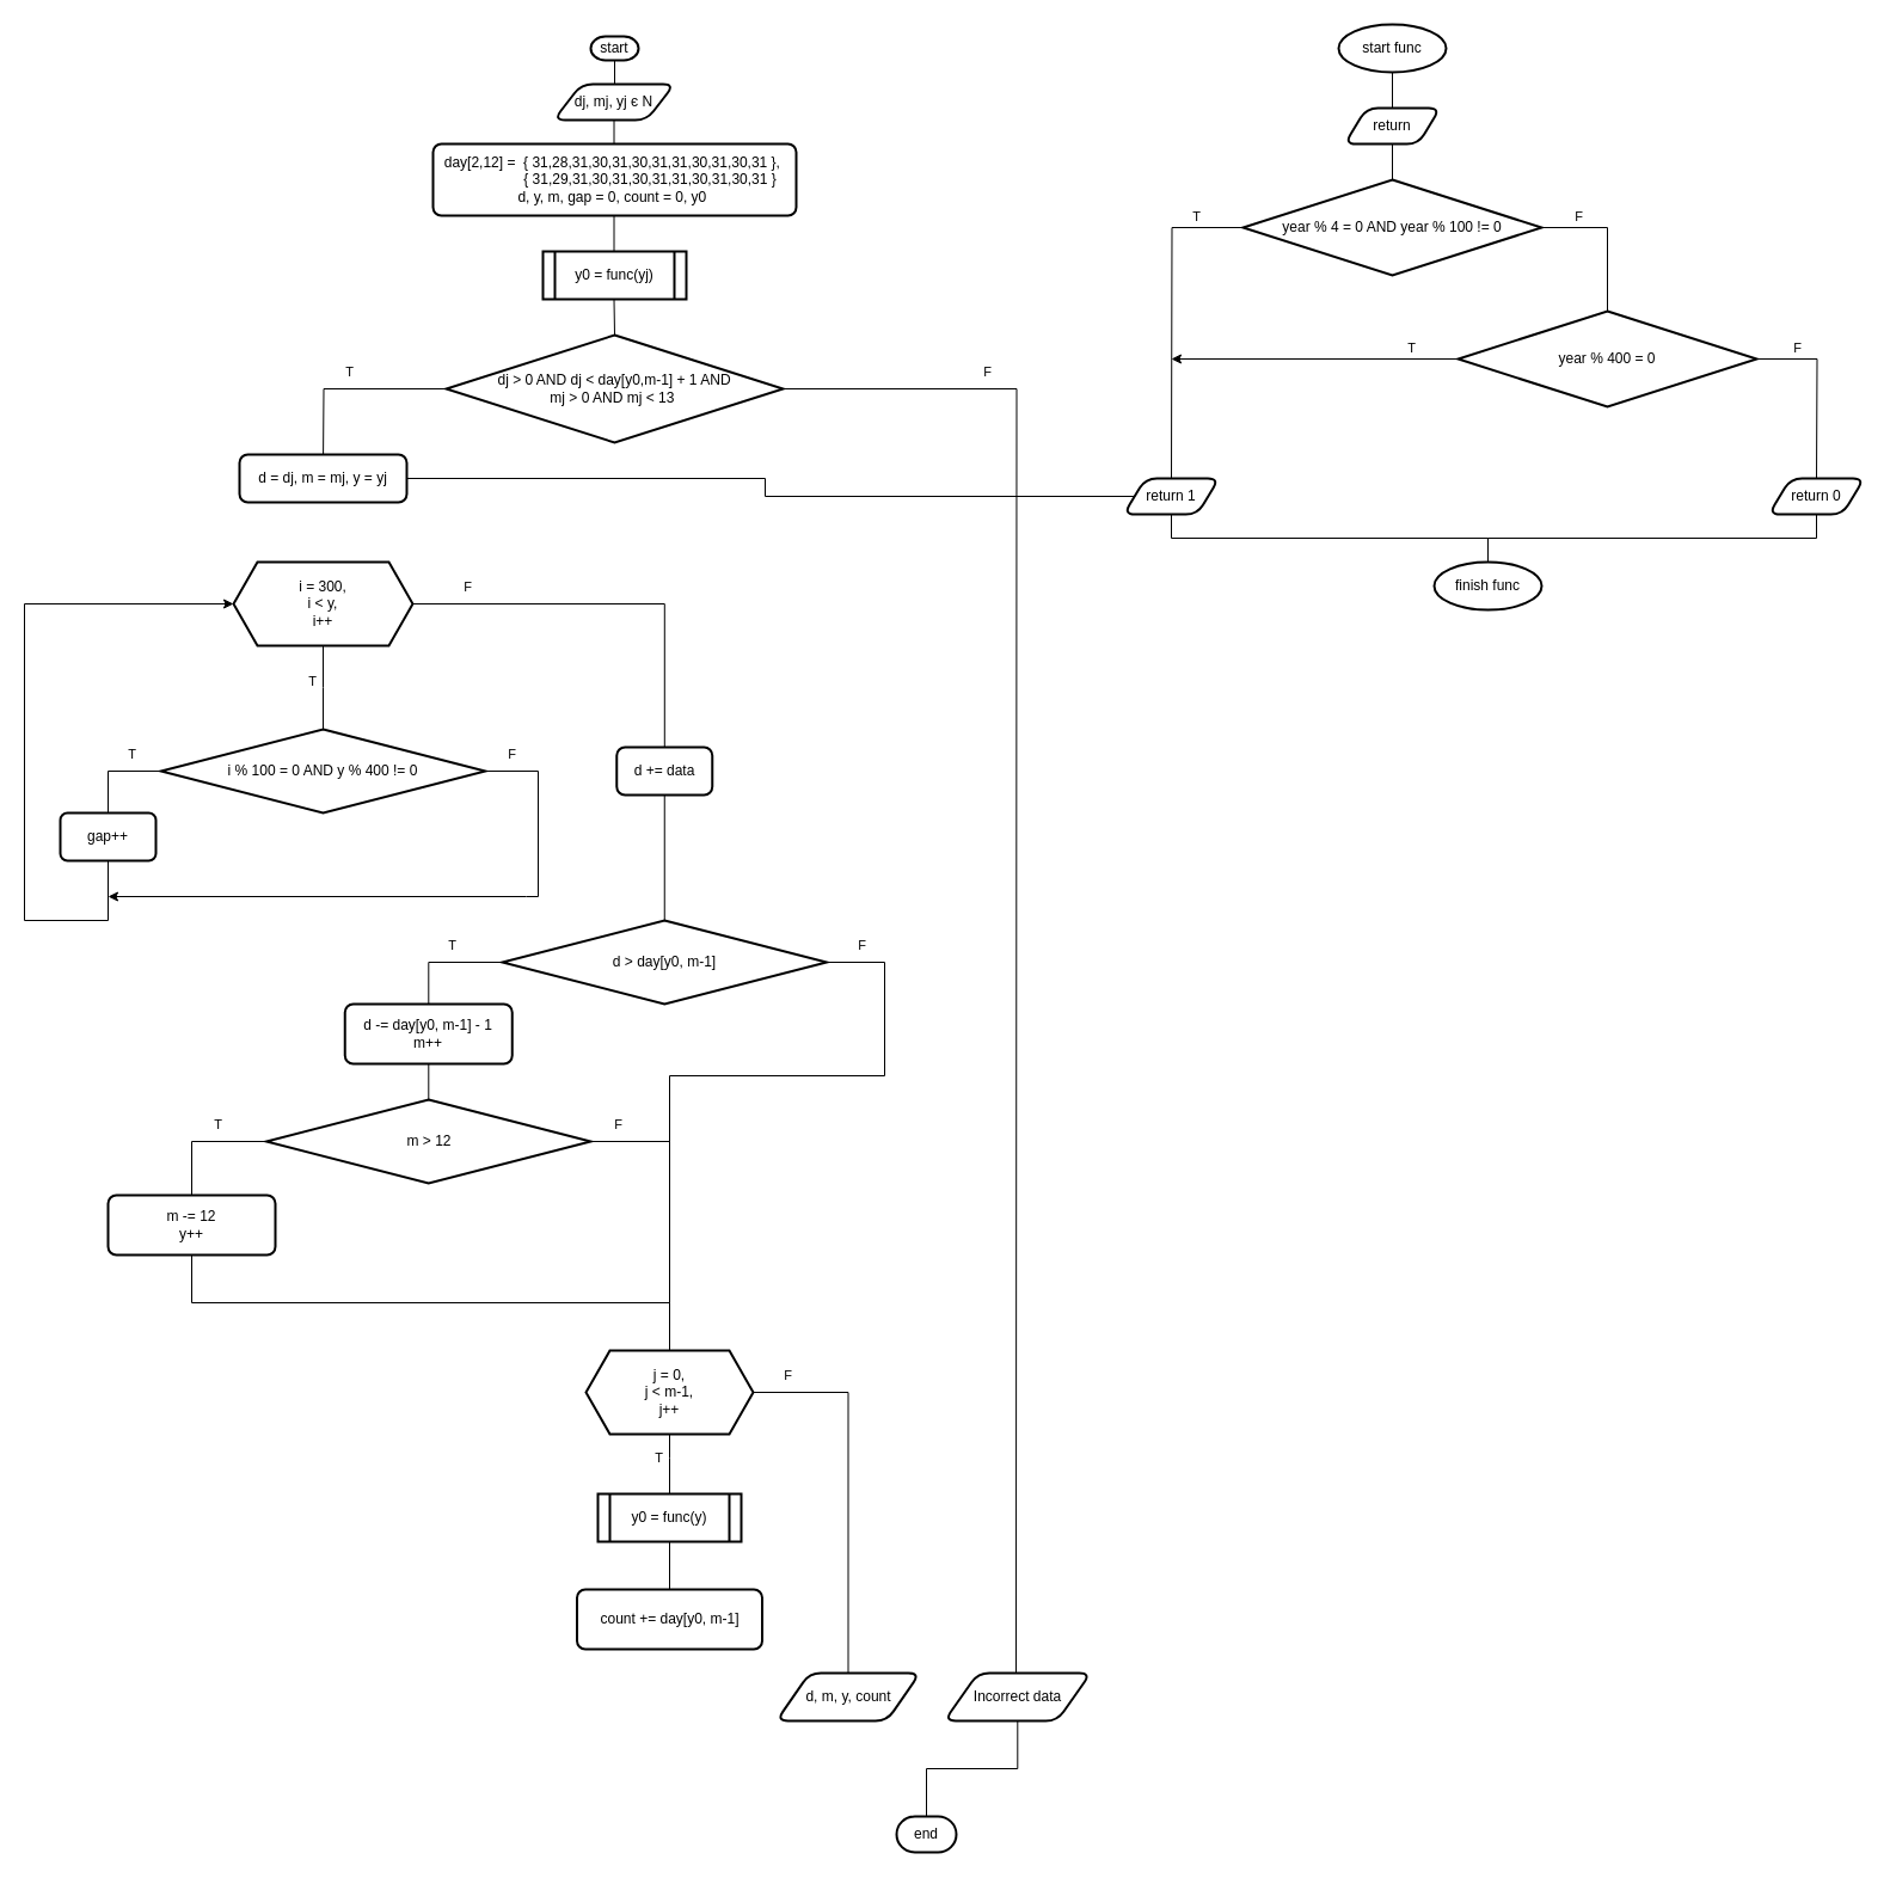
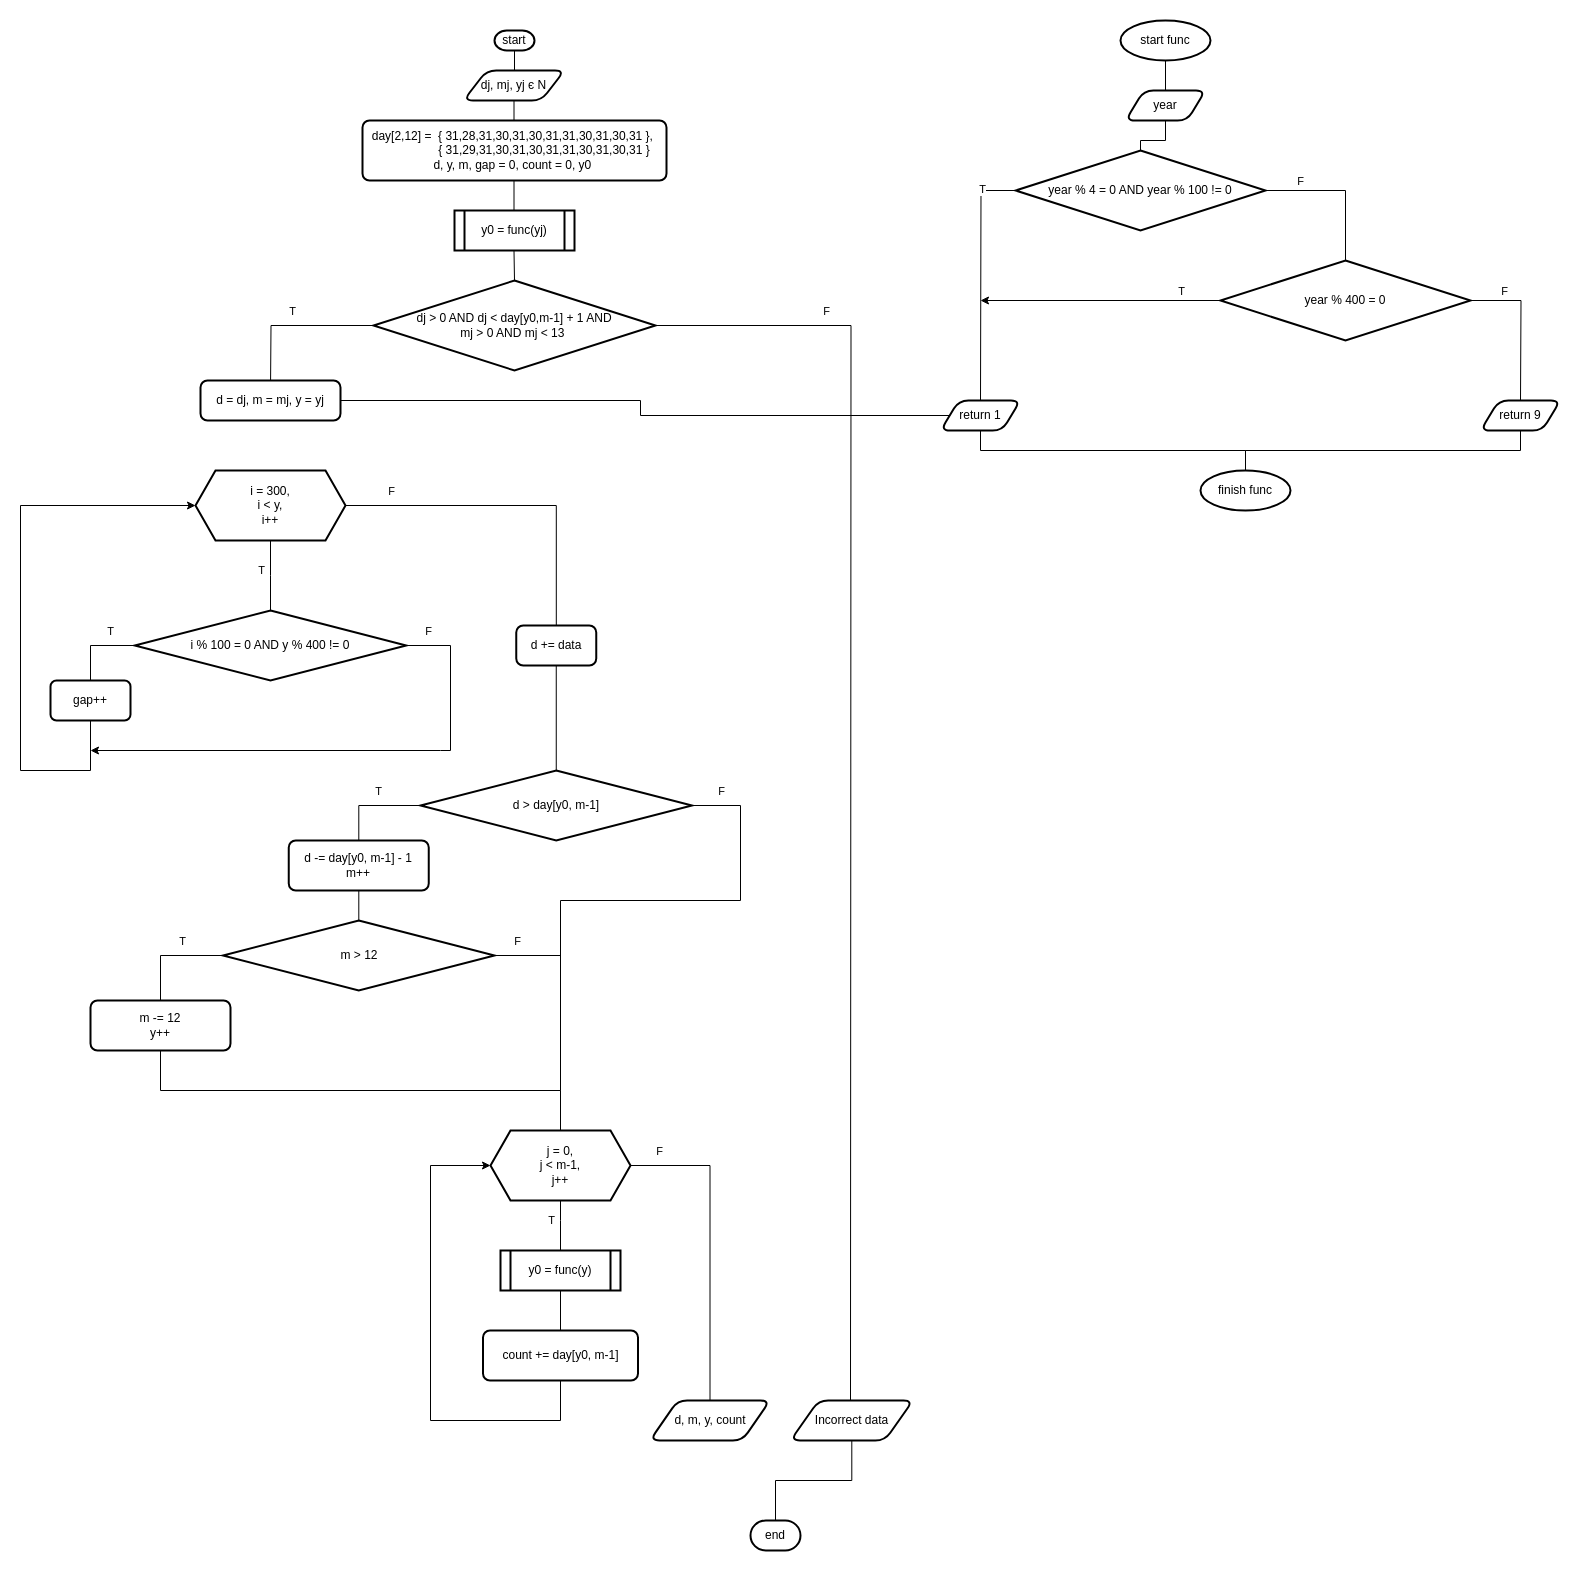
- <mxCell id="23" value="return" style="shape=parallelogram;html=1;strokeWidth=2;perimeter=parallelogramPerimeter;whiteSpace=wrap;rounded=1;arcSize=19;size=0.23;" vertex="1" parent="1"><mxGeometry x="1125" y="90" width="80" height="30" as="geometry" /></mxCell>
+ <mxCell id="23" value="year" style="shape=parallelogram;html=1;strokeWidth=2;perimeter=parallelogramPerimeter;whiteSpace=wrap;rounded=1;arcSize=19;size=0.23;" vertex="1" parent="1"><mxGeometry x="1125" y="90" width="80" height="30" as="geometry" /></mxCell>
- <mxCell id="29" value="year % 4 = 0 AND year % 100 != 0" style="rhombus;whiteSpace=wrap;html=1;strokeWidth=2;" vertex="1" parent="1"><mxGeometry x="1040" y="150" width="250" height="80" as="geometry" /></mxCell>
+ <mxCell id="29" value="year % 4 = 0 AND year % 100 != 0" style="rhombus;whiteSpace=wrap;html=1;strokeWidth=2;" vertex="1" parent="1"><mxGeometry x="1015" y="150" width="250" height="80" as="geometry" /></mxCell>
- <mxCell id="38" value="return 0" style="shape=parallelogram;html=1;strokeWidth=2;perimeter=parallelogramPerimeter;whiteSpace=wrap;rounded=1;arcSize=19;size=0.23;" vertex="1" parent="1"><mxGeometry x="1480" y="400" width="80" height="30" as="geometry" /></mxCell>
+ <mxCell id="38" value="return 9" style="shape=parallelogram;html=1;strokeWidth=2;perimeter=parallelogramPerimeter;whiteSpace=wrap;rounded=1;arcSize=19;size=0.23;" vertex="1" parent="1"><mxGeometry x="1480" y="400" width="80" height="30" as="geometry" /></mxCell>
+ <mxCell id="68" style="edgeStyle=orthogonalEdgeStyle;rounded=0;orthogonalLoop=1;jettySize=auto;html=1;startArrow=none;startFill=0;endArrow=classic;endFill=1;entryX=0;entryY=0.5;entryDx=0;entryDy=0;exitX=0.5;exitY=1;exitDx=0;exitDy=0;" edge="1" parent="1" source="69" target="67"><mxGeometry relative="1" as="geometry"><mxPoint x="560" y="1320" as="targetPoint" /><Array as="points"><mxPoint x="560" y="1420" /><mxPoint x="430" y="1420" /><mxPoint x="430" y="1165" /></Array></mxGeometry></mxCell>
